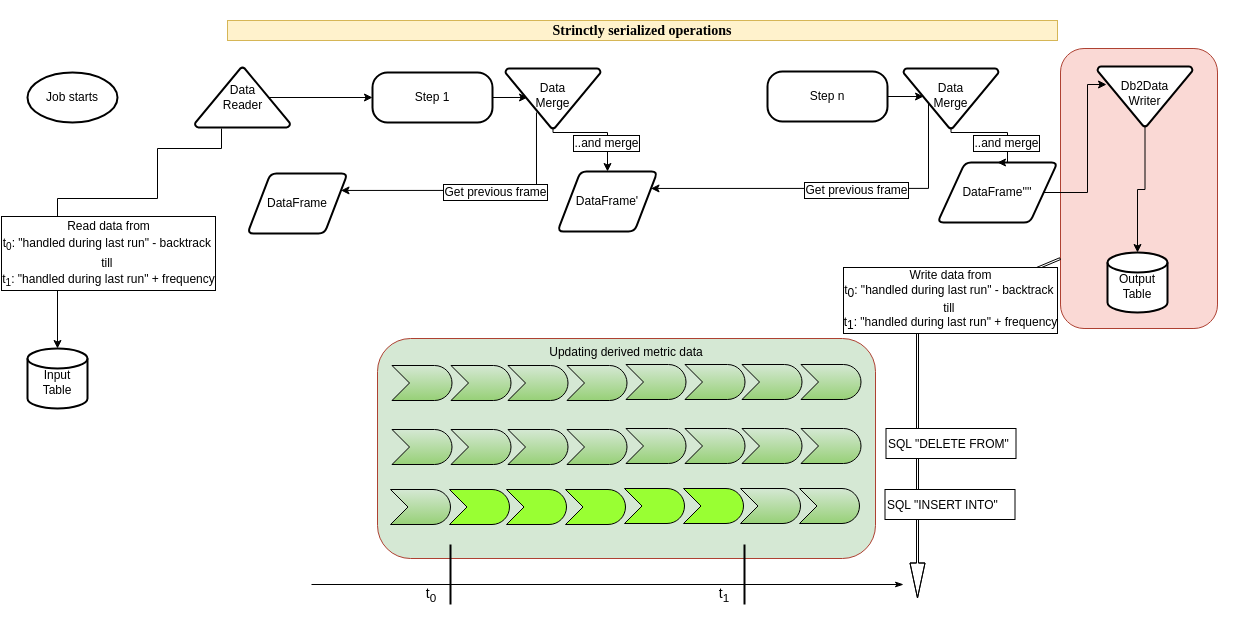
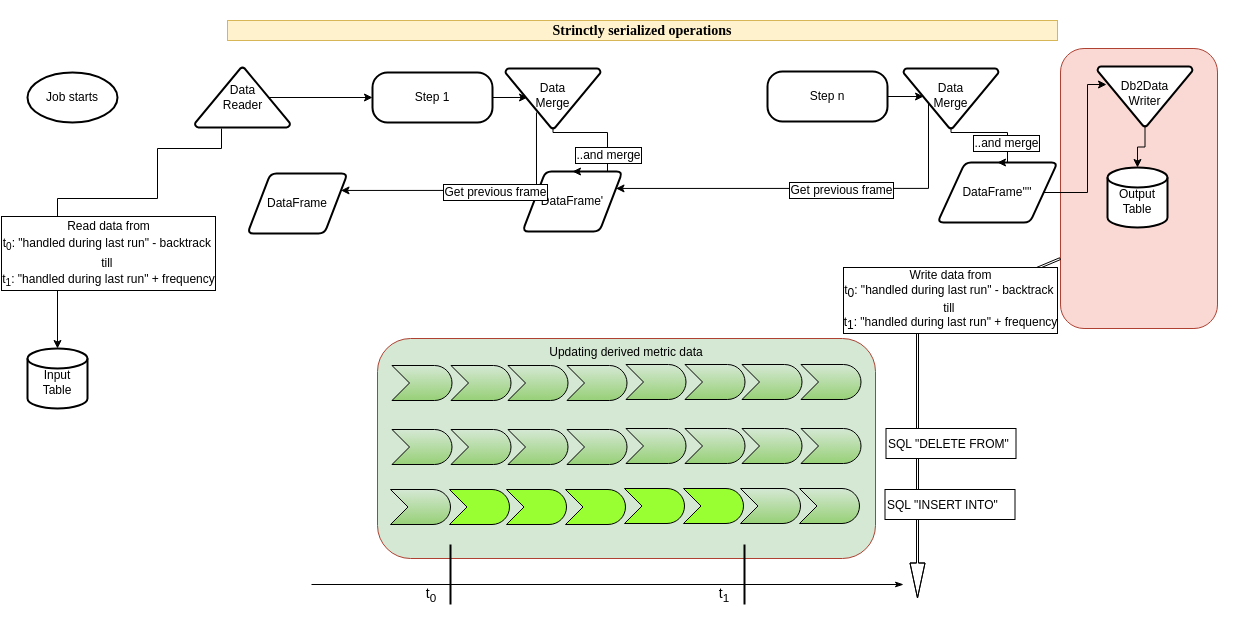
- <mxCell id="14" value="DataFrame'" style="verticalLabelPosition=middle;verticalAlign=middle;html=1;strokeWidth=2;shape=parallelogram;perimeter=parallelogramPerimeter;whiteSpace=wrap;rounded=1;arcSize=12;size=0.23;labelPosition=center;align=center;" vertex="1" parent="1"><mxGeometry x="550" y="171" width="100" height="60" as="geometry" /></mxCell>
+ <mxCell id="14" value="DataFrame'" style="verticalLabelPosition=middle;verticalAlign=middle;html=1;strokeWidth=2;shape=parallelogram;perimeter=parallelogramPerimeter;whiteSpace=wrap;rounded=1;arcSize=12;size=0.23;labelPosition=center;align=center;" vertex="1" parent="1"><mxGeometry x="515" y="171" width="100" height="60" as="geometry" /></mxCell>
- <mxCell id="30" value="Output&lt;br&gt;Table" style="strokeWidth=2;html=1;shape=mxgraph.flowchart.database;whiteSpace=wrap;verticalAlign=middle;spacingTop=0;spacingBottom=-7;" vertex="1" parent="1"><mxGeometry x="1100" y="252" width="60" height="60" as="geometry" /></mxCell>
+ <mxCell id="30" value="Output&lt;br&gt;Table" style="strokeWidth=2;html=1;shape=mxgraph.flowchart.database;whiteSpace=wrap;verticalAlign=middle;spacingTop=0;spacingBottom=-7;" vertex="1" parent="1"><mxGeometry x="1100" y="167" width="60" height="60" as="geometry" /></mxCell>
